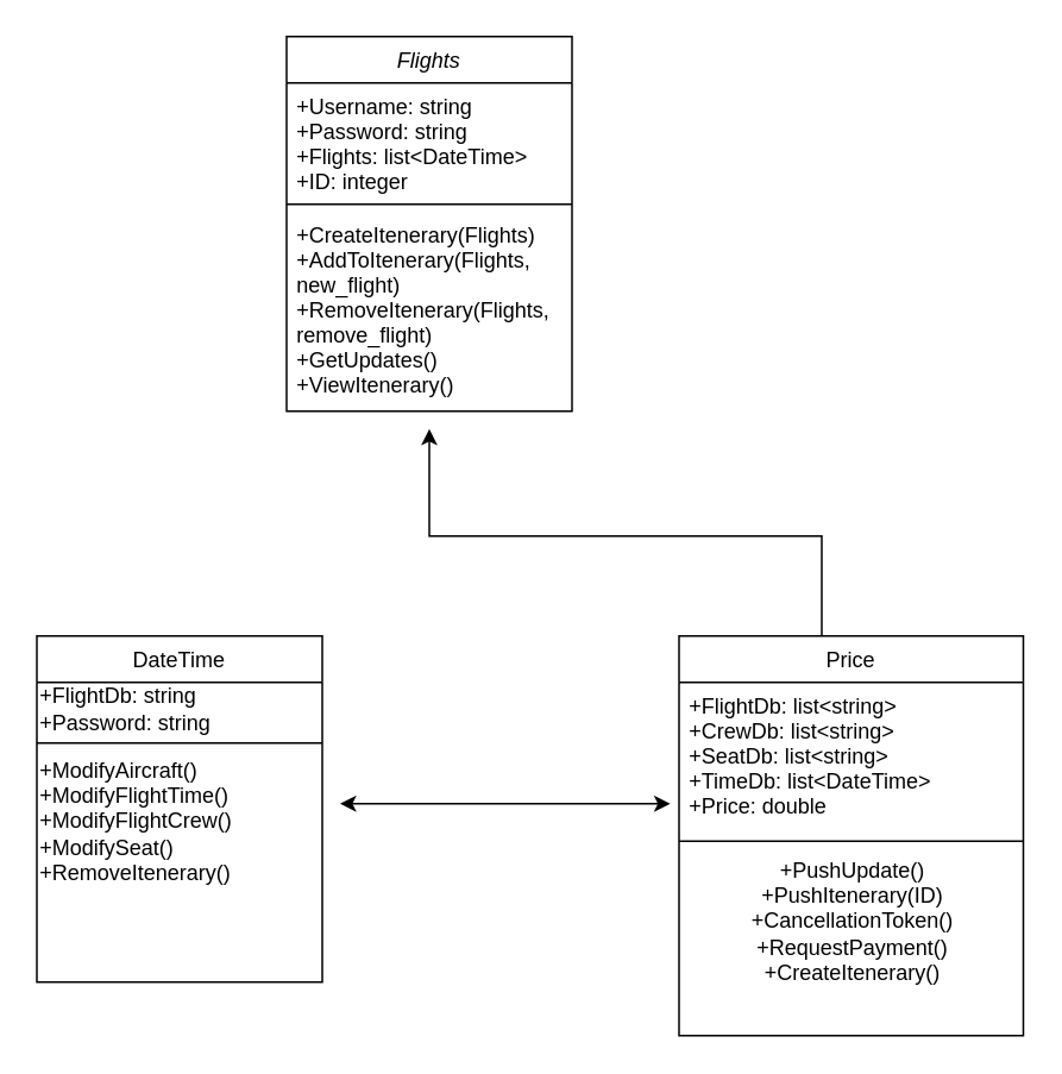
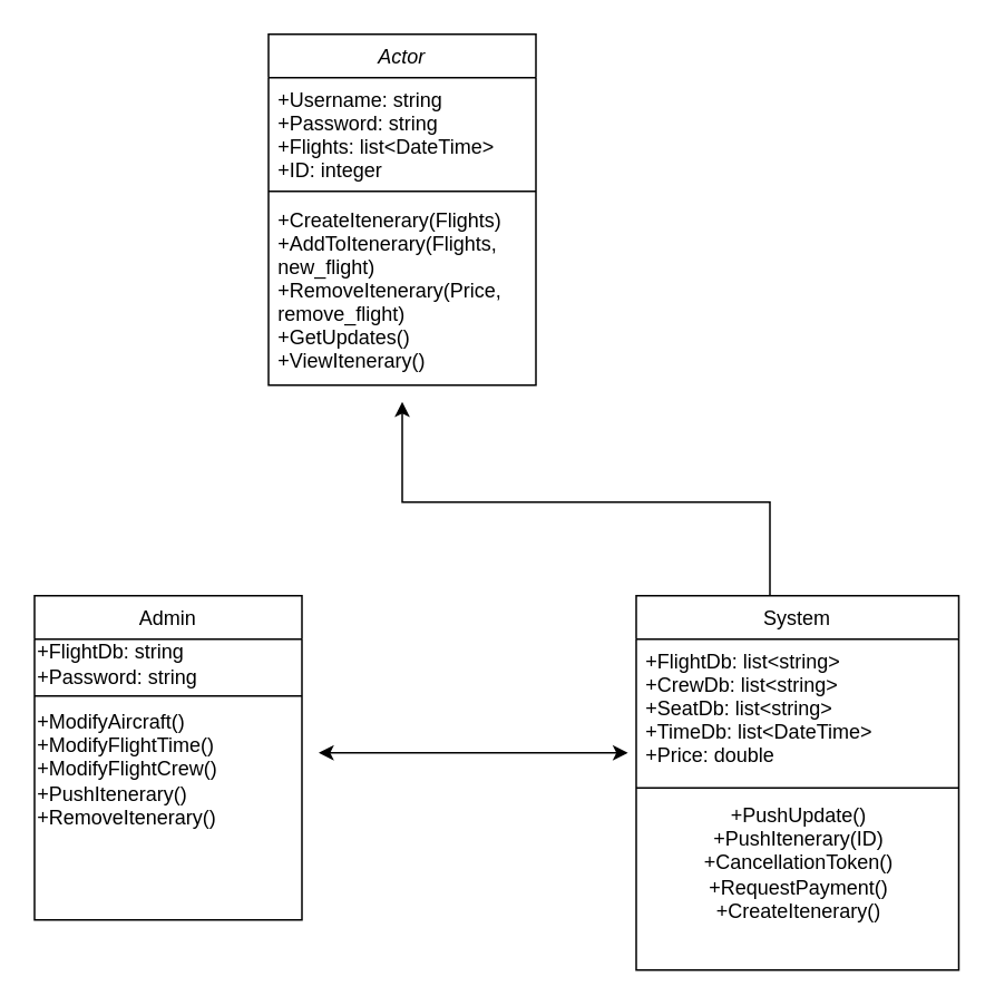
- <mxCell id="2" value="Flights" style="swimlane;fontStyle=2;align=center;verticalAlign=top;childLayout=stackLayout;horizontal=1;startSize=26;horizontalStack=0;resizeParent=1;resizeLast=0;collapsible=1;marginBottom=0;rounded=0;shadow=0;strokeWidth=1;" vertex="1" parent="1"><mxGeometry x="160" y="20" width="160" height="210" as="geometry"><mxRectangle x="230" y="140" width="160" height="26" as="alternateBounds" /></mxGeometry></mxCell>
+ <mxCell id="2" value="Actor" style="swimlane;fontStyle=2;align=center;verticalAlign=top;childLayout=stackLayout;horizontal=1;startSize=26;horizontalStack=0;resizeParent=1;resizeLast=0;collapsible=1;marginBottom=0;rounded=0;shadow=0;strokeWidth=1;" vertex="1" parent="1"><mxGeometry x="160" y="20" width="160" height="210" as="geometry"><mxRectangle x="230" y="140" width="160" height="26" as="alternateBounds" /></mxGeometry></mxCell>
- <mxCell id="5" value="+CreateItenerary(Flights)&#10;+AddToItenerary(Flights, &#10;new_flight)&#10;+RemoveItenerary(Flights, &#10;remove_flight)&#10;+GetUpdates()&#10;+ViewItenerary()" style="text;align=left;verticalAlign=top;spacingLeft=4;spacingRight=4;overflow=hidden;rotatable=0;points=[[0,0.5],[1,0.5]];portConstraint=eastwest;" vertex="1" parent="2"><mxGeometry y="98" width="160" height="112" as="geometry" /></mxCell>
+ <mxCell id="5" value="+CreateItenerary(Flights)&#10;+AddToItenerary(Flights, &#10;new_flight)&#10;+RemoveItenerary(Price, &#10;remove_flight)&#10;+GetUpdates()&#10;+ViewItenerary()" style="text;align=left;verticalAlign=top;spacingLeft=4;spacingRight=4;overflow=hidden;rotatable=0;points=[[0,0.5],[1,0.5]];portConstraint=eastwest;" vertex="1" parent="2"><mxGeometry y="98" width="160" height="112" as="geometry" /></mxCell>
- <mxCell id="6" value="DateTime" style="swimlane;fontStyle=0;align=center;verticalAlign=top;childLayout=stackLayout;horizontal=1;startSize=26;horizontalStack=0;resizeParent=1;resizeLast=0;collapsible=1;marginBottom=0;rounded=0;shadow=0;strokeWidth=1;" vertex="1" parent="1"><mxGeometry x="20" y="356" width="160" height="194" as="geometry"><mxRectangle x="130" y="380" width="160" height="26" as="alternateBounds" /></mxGeometry></mxCell>
+ <mxCell id="6" value="Admin" style="swimlane;fontStyle=0;align=center;verticalAlign=top;childLayout=stackLayout;horizontal=1;startSize=26;horizontalStack=0;resizeParent=1;resizeLast=0;collapsible=1;marginBottom=0;rounded=0;shadow=0;strokeWidth=1;" vertex="1" parent="1"><mxGeometry x="20" y="356" width="160" height="194" as="geometry"><mxRectangle x="130" y="380" width="160" height="26" as="alternateBounds" /></mxGeometry></mxCell>
- <mxCell id="11" value="Price" style="swimlane;fontStyle=0;align=center;verticalAlign=top;childLayout=stackLayout;horizontal=1;startSize=26;horizontalStack=0;resizeParent=1;resizeLast=0;collapsible=1;marginBottom=0;rounded=0;shadow=0;strokeWidth=1;" vertex="1" parent="1"><mxGeometry x="380" y="356" width="193" height="224" as="geometry"><mxRectangle x="340" y="380" width="170" height="26" as="alternateBounds" /></mxGeometry></mxCell>
+ <mxCell id="11" value="System" style="swimlane;fontStyle=0;align=center;verticalAlign=top;childLayout=stackLayout;horizontal=1;startSize=26;horizontalStack=0;resizeParent=1;resizeLast=0;collapsible=1;marginBottom=0;rounded=0;shadow=0;strokeWidth=1;" vertex="1" parent="1"><mxGeometry x="380" y="356" width="193" height="224" as="geometry"><mxRectangle x="340" y="380" width="170" height="26" as="alternateBounds" /></mxGeometry></mxCell>
- <mxCell id="9" value="+ModifyAircraft()&lt;br&gt;+ModifyFlightTime()&lt;br&gt;+ModifyFlightCrew()&lt;br&gt;+ModifySeat()&lt;br&gt;+RemoveItenerary()" style="text;html=1;align=left;verticalAlign=middle;resizable=0;points=[];autosize=1;strokeColor=none;fillColor=none;" vertex="1" parent="6"><mxGeometry y="64" width="160" height="80" as="geometry" /></mxCell>
+ <mxCell id="9" value="+ModifyAircraft()&lt;br&gt;+ModifyFlightTime()&lt;br&gt;+ModifyFlightCrew()&lt;br&gt;+PushItenerary()&lt;br&gt;+RemoveItenerary()" style="text;html=1;align=left;verticalAlign=middle;resizable=0;points=[];autosize=1;strokeColor=none;fillColor=none;" vertex="1" parent="6"><mxGeometry y="64" width="160" height="80" as="geometry" /></mxCell>
